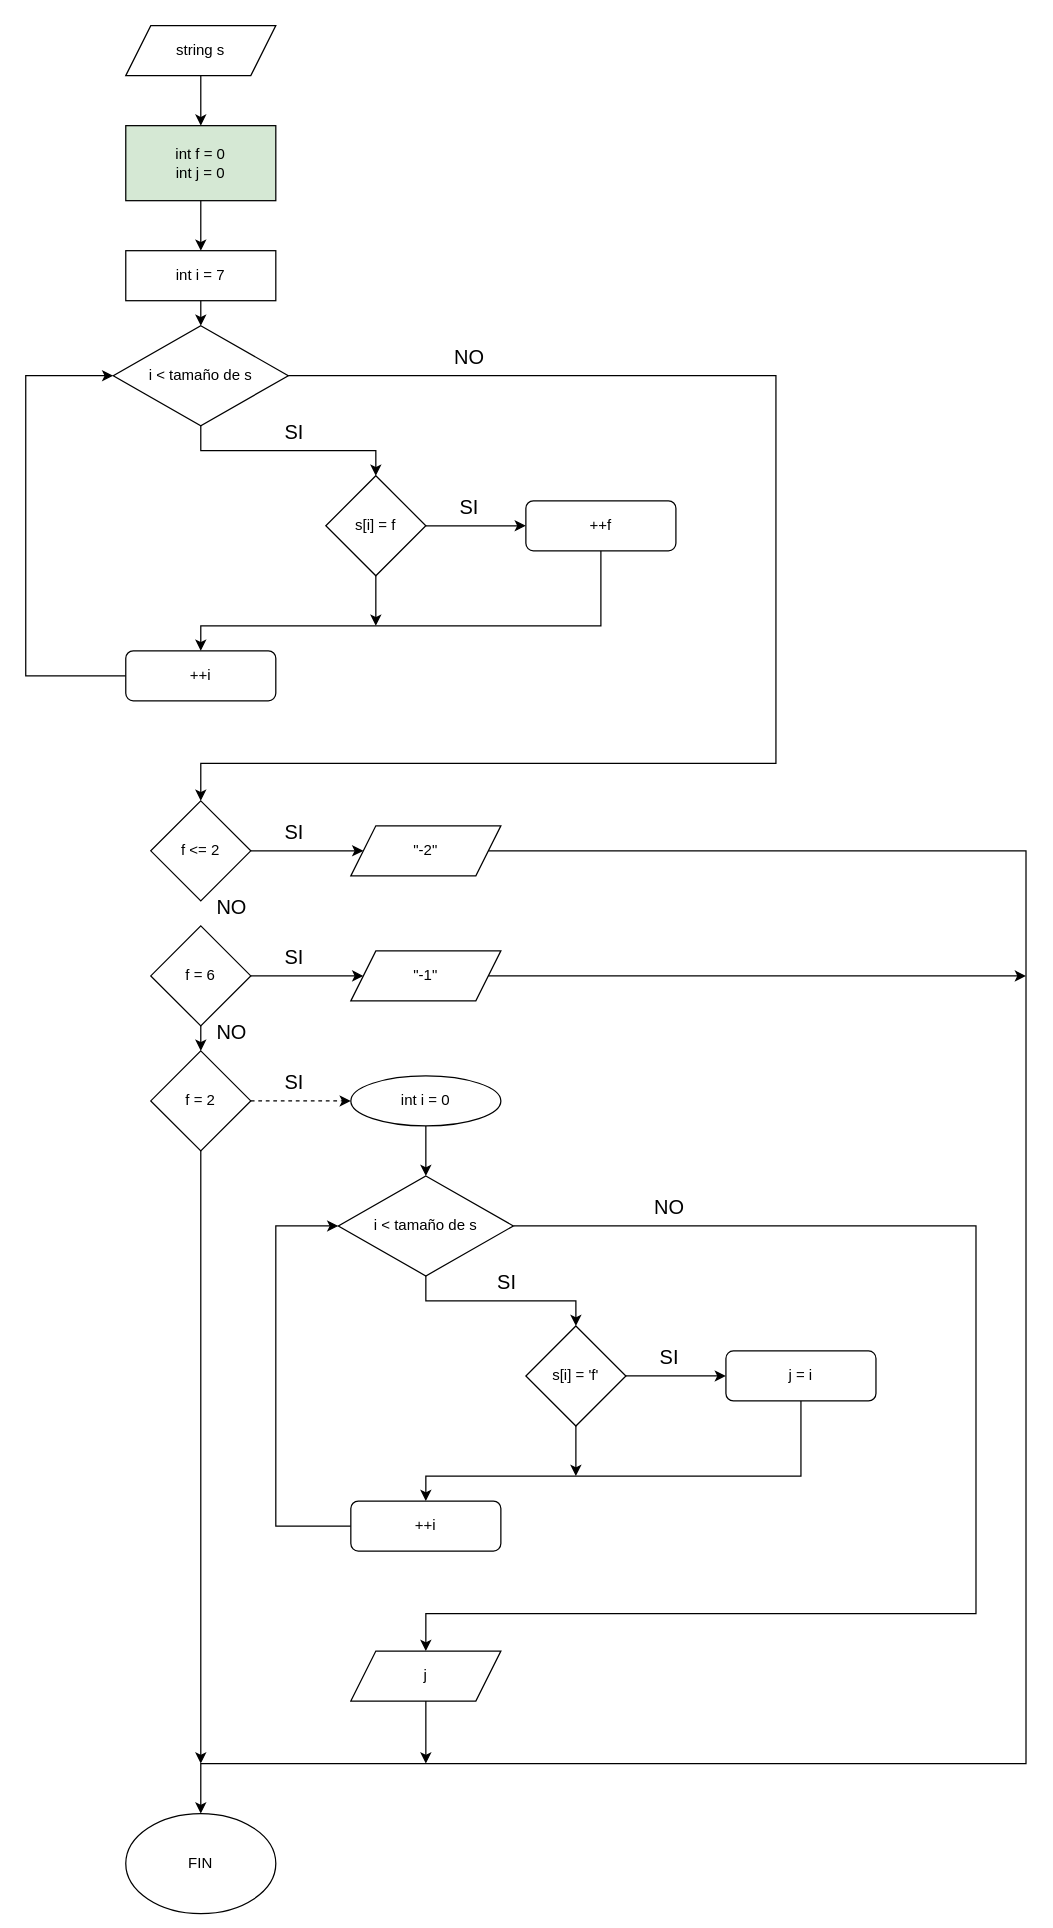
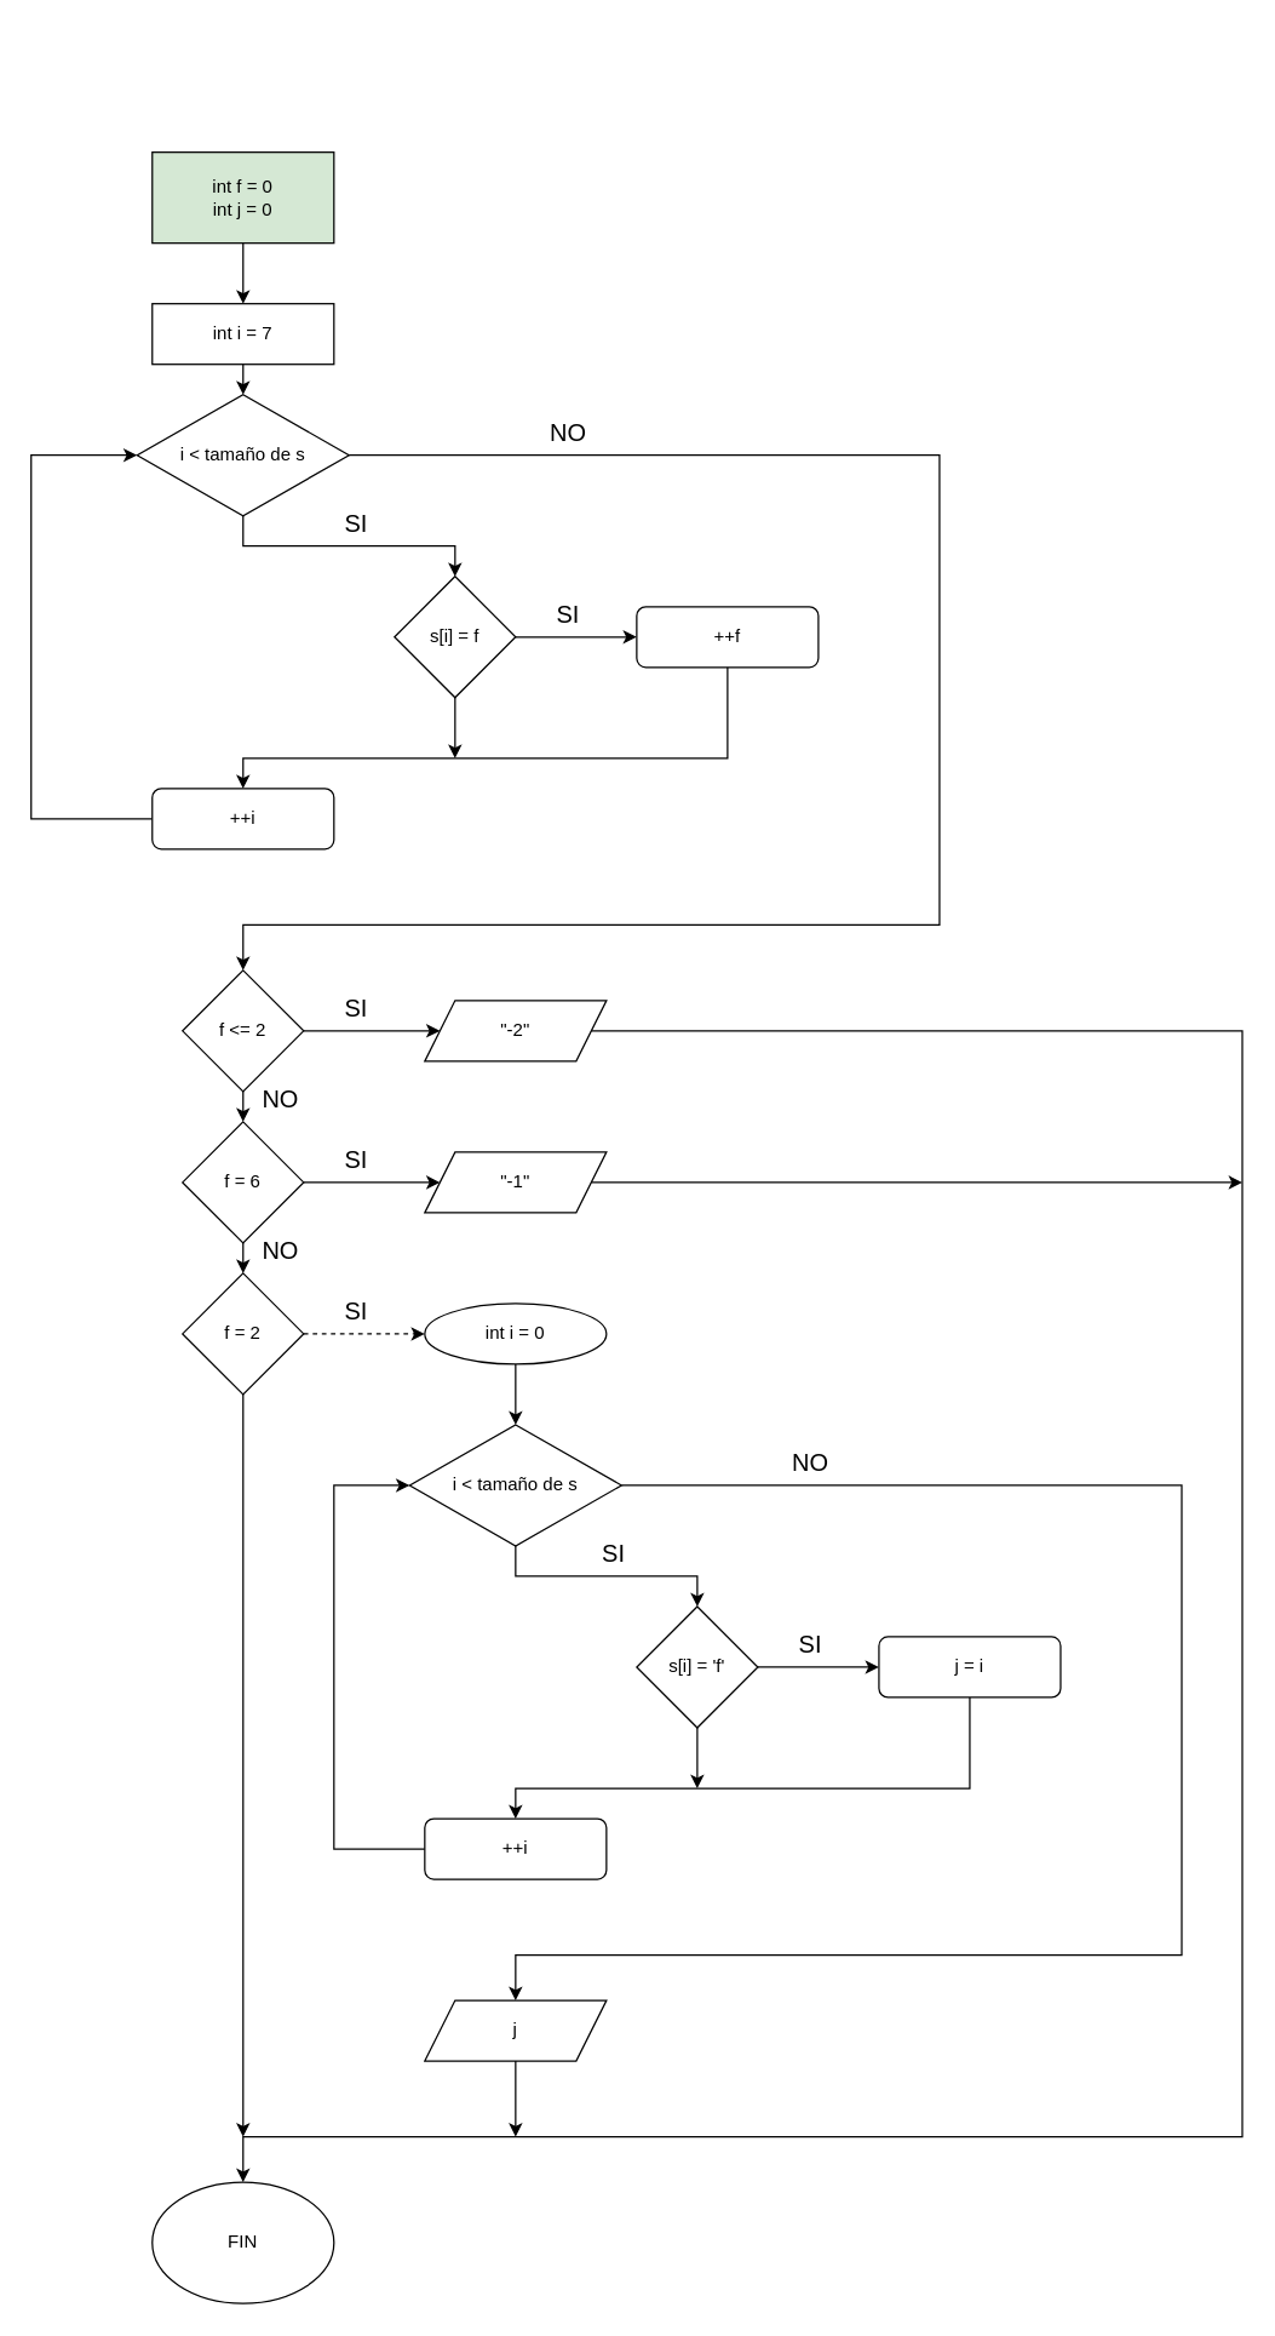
- <mxCell id="3" value="string s" style="shape=parallelogram;perimeter=parallelogramPerimeter;whiteSpace=wrap;html=1;fixedSize=1;" vertex="1" parent="1"><mxGeometry x="100" y="20" width="120" height="40" as="geometry" /></mxCell>
- <mxCell id="2" value="" style="edgeStyle=orthogonalEdgeStyle;rounded=0;orthogonalLoop=1;jettySize=auto;html=1;" edge="1" parent="1" source="3" target="5"><mxGeometry relative="1" as="geometry" /></mxCell>
+ <mxCell id="19" style="edgeStyle=orthogonalEdgeStyle;rounded=0;orthogonalLoop=1;jettySize=auto;html=1;exitX=0.5;exitY=1;exitDx=0;exitDy=0;entryX=0.5;entryY=0;entryDx=0;entryDy=0;" edge="1" parent="1" source="20" target="25"><mxGeometry relative="1" as="geometry" /></mxCell>
- <mxCell id="54" value="FIN" style="ellipse;whiteSpace=wrap;html=1;" vertex="1" parent="1"><mxGeometry x="100" y="1450" width="120" height="80" as="geometry" /></mxCell>
+ <mxCell id="54" value="FIN" style="ellipse;whiteSpace=wrap;html=1;" vertex="1" parent="1"><mxGeometry x="100" y="1440" width="120" height="80" as="geometry" /></mxCell>
